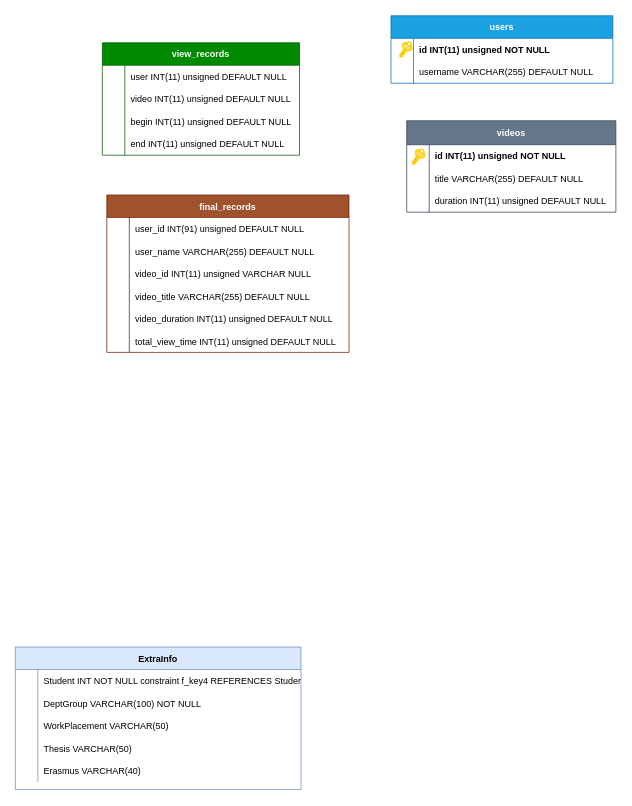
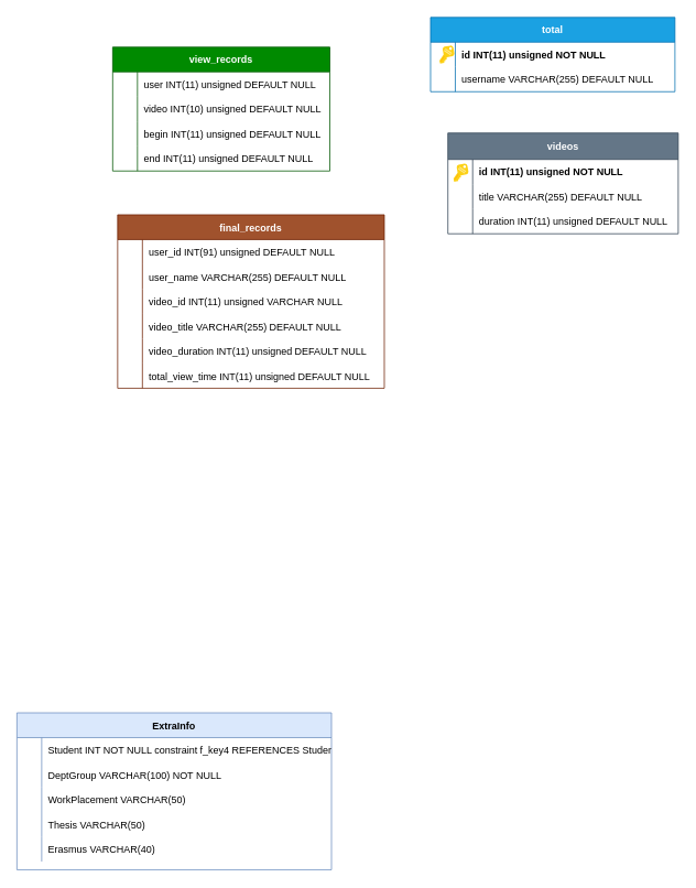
- <mxCell id="18" value="users" style="shape=table;startSize=30;container=1;collapsible=1;childLayout=tableLayout;fixedRows=1;rowLines=0;fontStyle=1;align=center;resizeLast=1;fillColor=#1ba1e2;strokeColor=#006EAF;fontColor=#ffffff;" parent="1" vertex="1"><mxGeometry x="521" y="20" width="296" height="90" as="geometry" /></mxCell>
+ <mxCell id="18" value="total" style="shape=table;startSize=30;container=1;collapsible=1;childLayout=tableLayout;fixedRows=1;rowLines=0;fontStyle=1;align=center;resizeLast=1;fillColor=#1ba1e2;strokeColor=#006EAF;fontColor=#ffffff;" parent="1" vertex="1"><mxGeometry x="521" y="20" width="296" height="90" as="geometry" /></mxCell>
- <mxCell id="31" value="video INT(11) unsigned DEFAULT NULL" style="shape=partialRectangle;overflow=hidden;connectable=0;fillColor=none;align=left;top=0;left=0;bottom=0;right=0;spacingLeft=6;fontStyle=0" parent="29" vertex="1"><mxGeometry x="30" width="233" height="30" as="geometry"><mxRectangle width="233" height="30" as="alternateBounds" /></mxGeometry></mxCell>
+ <mxCell id="31" value="video INT(10) unsigned DEFAULT NULL" style="shape=partialRectangle;overflow=hidden;connectable=0;fillColor=none;align=left;top=0;left=0;bottom=0;right=0;spacingLeft=6;fontStyle=0" parent="29" vertex="1"><mxGeometry x="30" width="233" height="30" as="geometry"><mxRectangle width="233" height="30" as="alternateBounds" /></mxGeometry></mxCell>
